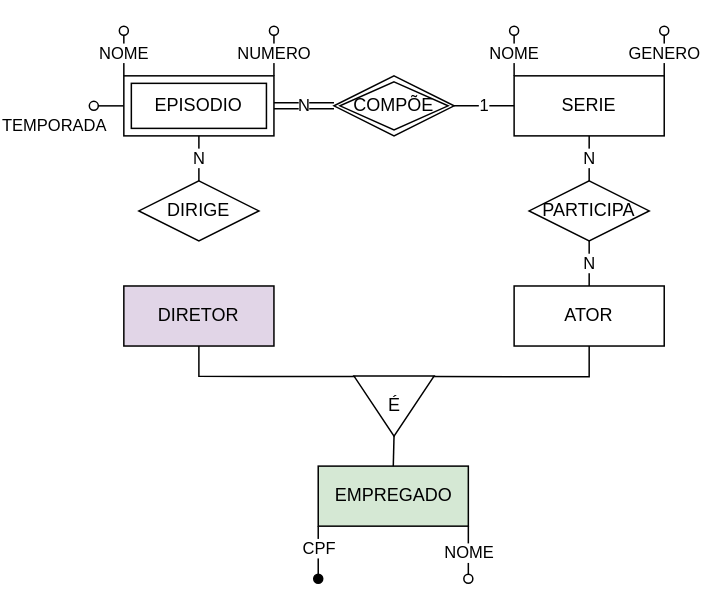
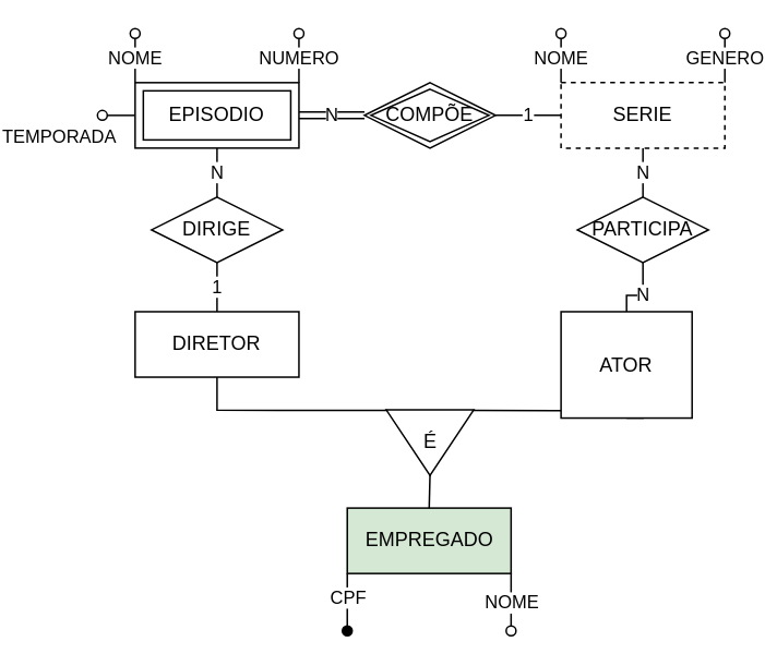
- <mxCell id="6" value="SERIE" style="whiteSpace=wrap;html=1;align=center;" parent="1" vertex="1"><mxGeometry x="300" y="50" width="100" height="40" as="geometry" /></mxCell>
+ <mxCell id="6" value="SERIE" style="whiteSpace=wrap;html=1;align=center;dashed=1;" parent="1" vertex="1"><mxGeometry x="300" y="50" width="100" height="40" as="geometry" /></mxCell>
+ <mxCell id="27" value="1" style="edgeStyle=orthogonalEdgeStyle;rounded=0;orthogonalLoop=1;jettySize=auto;html=1;endArrow=none;endFill=0;" parent="1" source="28" target="8" edge="1"><mxGeometry relative="1" as="geometry" /></mxCell>
- <mxCell id="8" value="DIRETOR" style="whiteSpace=wrap;html=1;align=center;fillColor=#e1d5e7;" parent="1" vertex="1"><mxGeometry x="40" y="190" width="100" height="40" as="geometry" /></mxCell>
+ <mxCell id="8" value="DIRETOR" style="whiteSpace=wrap;html=1;align=center;" parent="1" vertex="1"><mxGeometry x="40" y="190" width="100" height="40" as="geometry" /></mxCell>
- <mxCell id="3" value="ATOR" style="whiteSpace=wrap;html=1;align=center;" parent="1" vertex="1"><mxGeometry x="300" y="190" width="100" height="40" as="geometry" /></mxCell>
+ <mxCell id="3" value="ATOR" style="whiteSpace=wrap;html=1;align=center;" parent="1" vertex="1"><mxGeometry x="300" y="190" width="80" height="65" as="geometry" /></mxCell>
